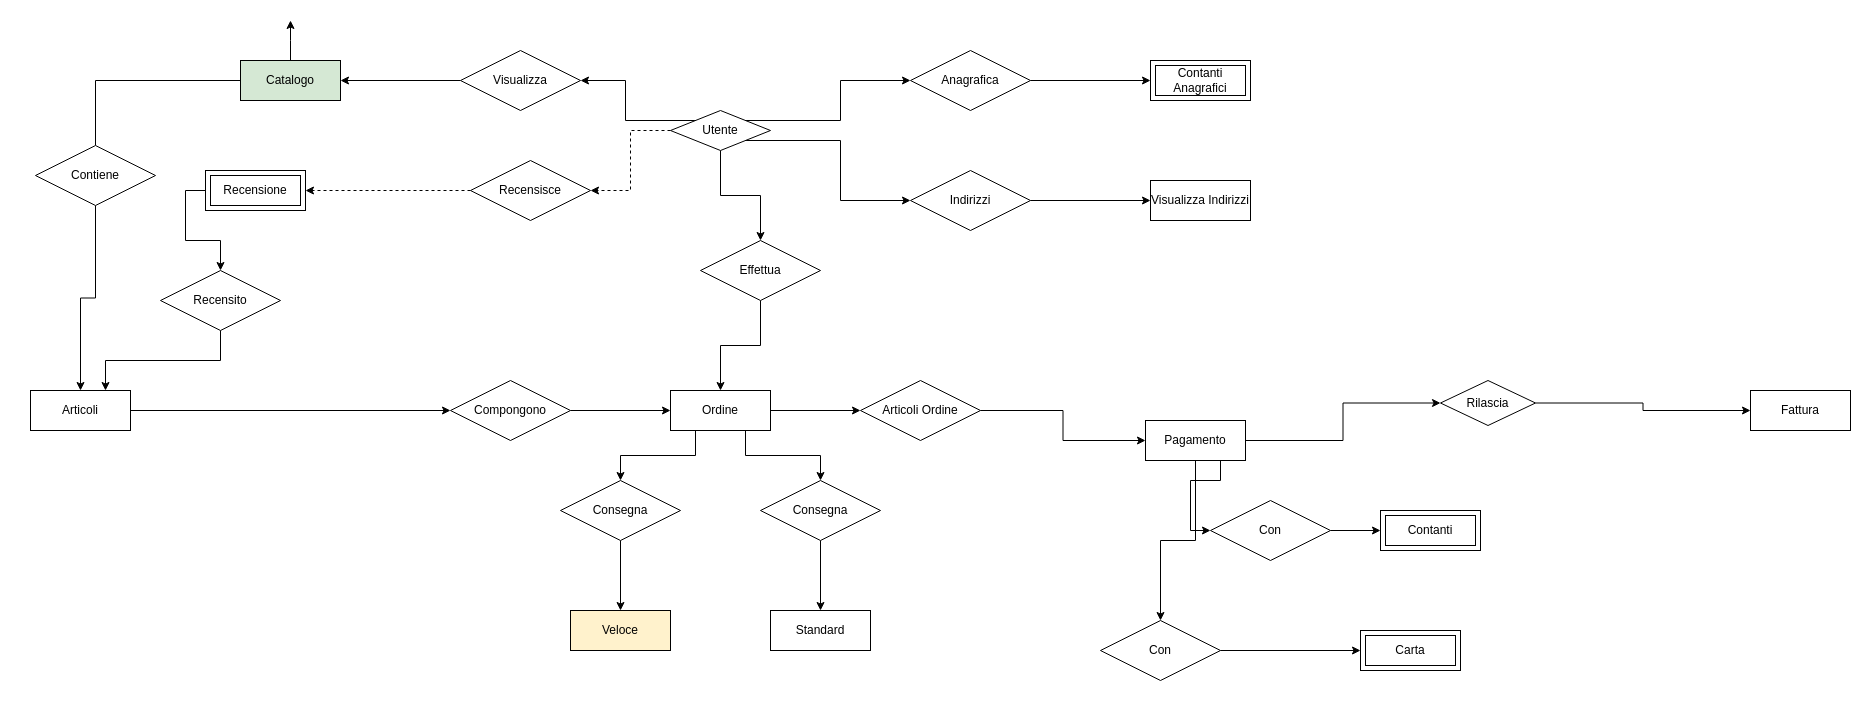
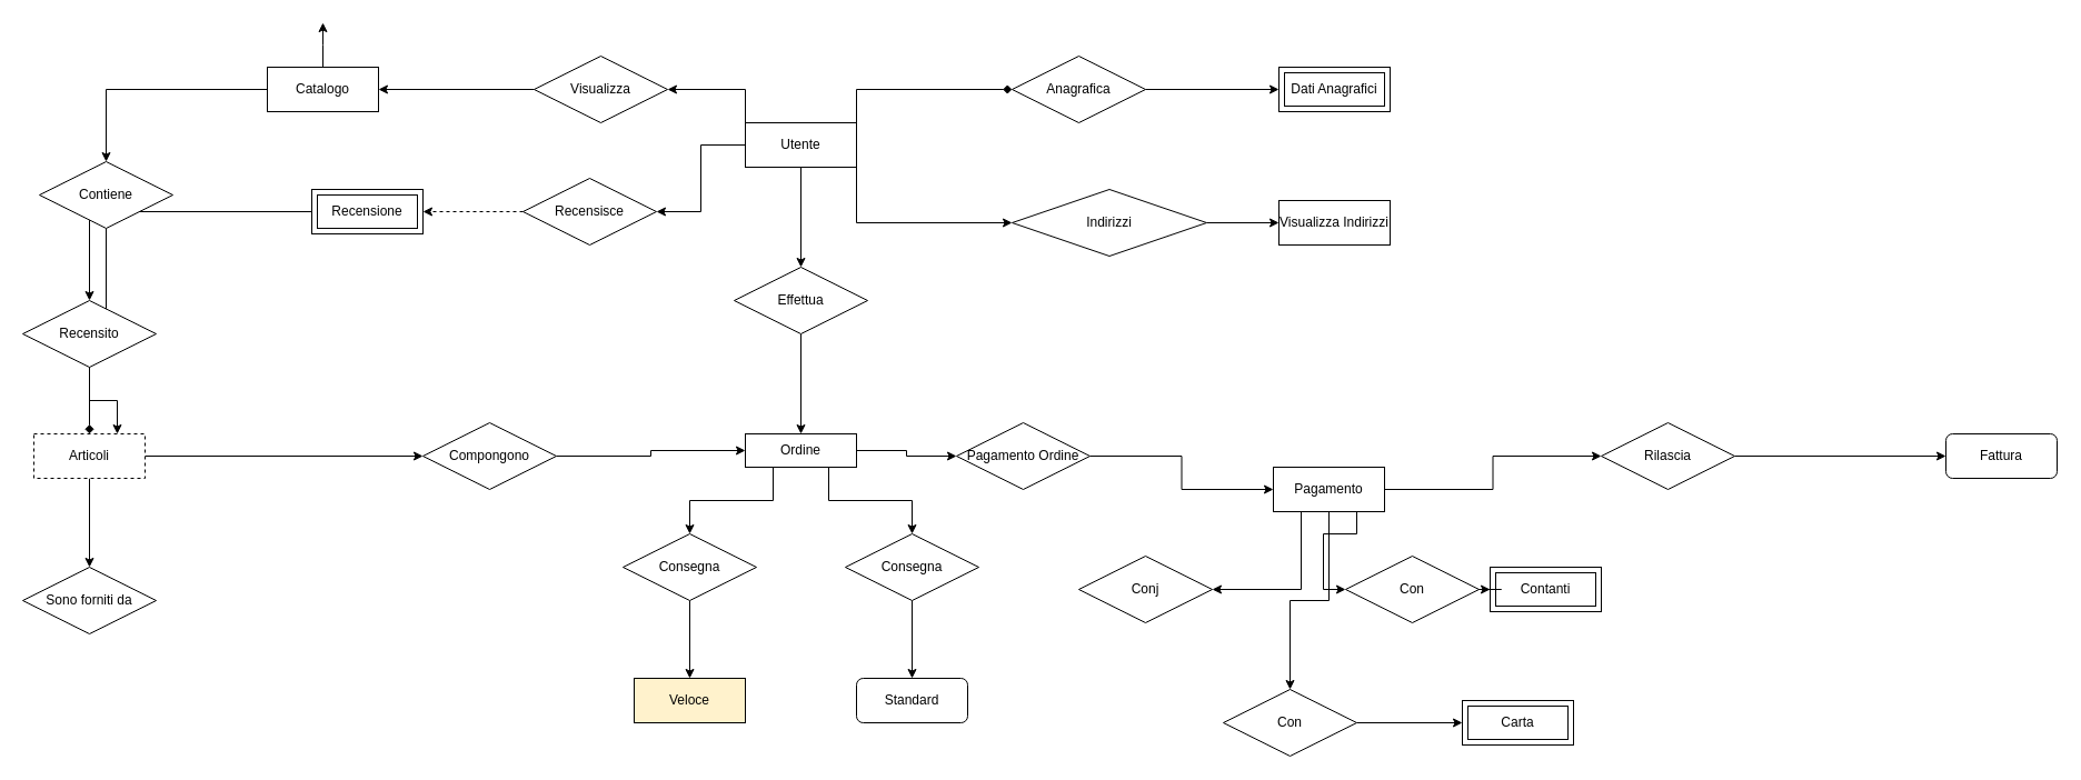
- <mxCell id="30" value="Catalogo" style="whiteSpace=wrap;html=1;align=center;fillColor=#d5e8d4;" vertex="1" parent="1"><mxGeometry x="240" y="60" width="100" height="40" as="geometry" /></mxCell>
+ <mxCell id="30" value="Catalogo" style="whiteSpace=wrap;html=1;align=center;" vertex="1" parent="1"><mxGeometry x="240" y="60" width="100" height="40" as="geometry" /></mxCell>
- <mxCell id="35" value="Visualizza" style="shape=rhombus;perimeter=rhombusPerimeter;whiteSpace=wrap;html=1;align=center;" vertex="1" parent="1"><mxGeometry x="460" y="50" width="120" height="60" as="geometry" /></mxCell>
+ <mxCell id="35" value="Visualizza" style="shape=rhombus;perimeter=rhombusPerimeter;whiteSpace=wrap;html=1;align=center;" vertex="1" parent="1"><mxGeometry x="480" y="50" width="120" height="60" as="geometry" /></mxCell>
- <mxCell id="2" style="edgeStyle=orthogonalEdgeStyle;rounded=0;orthogonalLoop=1;jettySize=auto;html=1;exitX=1;exitY=0;exitDx=0;exitDy=0;entryX=0;entryY=0.5;entryDx=0;entryDy=0;" edge="1" parent="1" source="7" target="57"><mxGeometry relative="1" as="geometry" /></mxCell>
+ <mxCell id="2" style="edgeStyle=orthogonalEdgeStyle;rounded=0;orthogonalLoop=1;jettySize=auto;html=1;exitX=1;exitY=0;exitDx=0;exitDy=0;entryX=0;entryY=0.5;entryDx=0;entryDy=0;endArrow=diamond;" edge="1" parent="1" source="7" target="57"><mxGeometry relative="1" as="geometry" /></mxCell>
- <mxCell id="23" value="Contanti Anagrafici" style="shape=ext;margin=3;double=1;whiteSpace=wrap;html=1;align=center;fontFamily=Helvetica;fontSize=12;fontColor=default;strokeColor=default;fillColor=default;" vertex="1" parent="1"><mxGeometry x="1150" y="60" width="100" height="40" as="geometry" /></mxCell>
+ <mxCell id="23" value="Dati Anagrafici" style="shape=ext;margin=3;double=1;whiteSpace=wrap;html=1;align=center;fontFamily=Helvetica;fontSize=12;fontColor=default;strokeColor=default;fillColor=default;" vertex="1" parent="1"><mxGeometry x="1150" y="60" width="100" height="40" as="geometry" /></mxCell>
- <mxCell id="7" value="Utente" style="rhombus;whiteSpace=wrap;html=1;align=center;" vertex="1" parent="1"><mxGeometry x="670" y="110" width="100" height="40" as="geometry" /></mxCell>
+ <mxCell id="7" value="Utente" style="whiteSpace=wrap;html=1;align=center;" vertex="1" parent="1"><mxGeometry x="670" y="110" width="100" height="40" as="geometry" /></mxCell>
- <mxCell id="28" style="edgeStyle=orthogonalEdgeStyle;rounded=0;orthogonalLoop=1;jettySize=auto;html=1;exitX=0;exitY=0.5;exitDx=0;exitDy=0;endArrow=none;" edge="1" parent="1" source="30" target="40"><mxGeometry relative="1" as="geometry" /></mxCell>
+ <mxCell id="28" style="edgeStyle=orthogonalEdgeStyle;rounded=0;orthogonalLoop=1;jettySize=auto;html=1;exitX=0;exitY=0.5;exitDx=0;exitDy=0;" edge="1" parent="1" source="30" target="40"><mxGeometry relative="1" as="geometry" /></mxCell>
- <mxCell id="5" style="edgeStyle=orthogonalEdgeStyle;rounded=0;orthogonalLoop=1;jettySize=auto;html=1;exitX=0;exitY=0.5;exitDx=0;exitDy=0;entryX=1;entryY=0.5;entryDx=0;entryDy=0;dashed=1;" edge="1" parent="1" source="7" target="33"><mxGeometry relative="1" as="geometry" /></mxCell>
+ <mxCell id="5" style="edgeStyle=orthogonalEdgeStyle;rounded=0;orthogonalLoop=1;jettySize=auto;html=1;exitX=0;exitY=0.5;exitDx=0;exitDy=0;entryX=1;entryY=0.5;entryDx=0;entryDy=0;" edge="1" parent="1" source="7" target="33"><mxGeometry relative="1" as="geometry" /></mxCell>
- <mxCell id="26" value="Recensione" style="shape=ext;margin=3;double=1;whiteSpace=wrap;html=1;align=center;fontFamily=Helvetica;fontSize=12;fontColor=default;strokeColor=default;fillColor=default;" vertex="1" parent="1"><mxGeometry x="205" y="170" width="100" height="40" as="geometry" /></mxCell>
+ <mxCell id="26" value="Recensione" style="shape=ext;margin=3;double=1;whiteSpace=wrap;html=1;align=center;fontFamily=Helvetica;fontSize=12;fontColor=default;strokeColor=default;fillColor=default;" vertex="1" parent="1"><mxGeometry x="280" y="170" width="100" height="40" as="geometry" /></mxCell>
- <mxCell id="55" value="Indirizzi" style="shape=rhombus;perimeter=rhombusPerimeter;whiteSpace=wrap;html=1;align=center;" vertex="1" parent="1"><mxGeometry x="910" y="170" width="120" height="60" as="geometry" /></mxCell>
+ <mxCell id="55" value="Indirizzi" style="shape=rhombus;perimeter=rhombusPerimeter;whiteSpace=wrap;html=1;align=center;" vertex="1" parent="1"><mxGeometry x="910" y="170" width="175" height="60" as="geometry" /></mxCell>
- <mxCell id="37" value="Effettua" style="shape=rhombus;perimeter=rhombusPerimeter;whiteSpace=wrap;html=1;align=center;" vertex="1" parent="1"><mxGeometry x="700" y="240" width="120" height="60" as="geometry" /></mxCell>
+ <mxCell id="37" value="Effettua" style="shape=rhombus;perimeter=rhombusPerimeter;whiteSpace=wrap;html=1;align=center;" vertex="1" parent="1"><mxGeometry x="660" y="240" width="120" height="60" as="geometry" /></mxCell>
- <mxCell id="59" value="Recensito" style="shape=rhombus;perimeter=rhombusPerimeter;whiteSpace=wrap;html=1;align=center;" vertex="1" parent="1"><mxGeometry x="160" y="270" width="120" height="60" as="geometry" /></mxCell>
+ <mxCell id="59" value="Recensito" style="shape=rhombus;perimeter=rhombusPerimeter;whiteSpace=wrap;html=1;align=center;" vertex="1" parent="1"><mxGeometry x="20" y="270" width="120" height="60" as="geometry" /></mxCell>
- <mxCell id="39" style="edgeStyle=orthogonalEdgeStyle;rounded=0;orthogonalLoop=1;jettySize=auto;html=1;exitX=0.5;exitY=1;exitDx=0;exitDy=0;" edge="1" parent="1" source="40" target="22"><mxGeometry relative="1" as="geometry" /></mxCell>
+ <mxCell id="39" style="edgeStyle=orthogonalEdgeStyle;rounded=0;orthogonalLoop=1;jettySize=auto;html=1;exitX=0.5;exitY=1;exitDx=0;exitDy=0;endArrow=diamond;" edge="1" parent="1" source="40" target="22"><mxGeometry relative="1" as="geometry" /></mxCell>
- <mxCell id="44" value="Rilascia" style="shape=rhombus;perimeter=rhombusPerimeter;whiteSpace=wrap;html=1;align=center;" vertex="1" parent="1"><mxGeometry x="1440" y="380" width="95" height="45" as="geometry" /></mxCell>
+ <mxCell id="44" value="Rilascia" style="shape=rhombus;perimeter=rhombusPerimeter;whiteSpace=wrap;html=1;align=center;" vertex="1" parent="1"><mxGeometry x="1440" y="380" width="120" height="60" as="geometry" /></mxCell>
- <mxCell id="22" value="Articoli" style="whiteSpace=wrap;html=1;align=center;" vertex="1" parent="1"><mxGeometry x="30" y="390" width="100" height="40" as="geometry" /></mxCell>
+ <mxCell id="22" value="Articoli" style="whiteSpace=wrap;html=1;align=center;dashed=1;" vertex="1" parent="1"><mxGeometry x="30" y="390" width="100" height="40" as="geometry" /></mxCell>
- <mxCell id="42" value="Compongono" style="shape=rhombus;perimeter=rhombusPerimeter;whiteSpace=wrap;html=1;align=center;" vertex="1" parent="1"><mxGeometry x="450" y="380" width="120" height="60" as="geometry" /></mxCell>
+ <mxCell id="42" value="Compongono" style="shape=rhombus;perimeter=rhombusPerimeter;whiteSpace=wrap;html=1;align=center;" vertex="1" parent="1"><mxGeometry x="380" y="380" width="120" height="60" as="geometry" /></mxCell>
- <mxCell id="11" value="Ordine" style="whiteSpace=wrap;html=1;align=center;" vertex="1" parent="1"><mxGeometry x="670" y="390" width="100" height="40" as="geometry" /></mxCell>
+ <mxCell id="11" value="Ordine" style="whiteSpace=wrap;html=1;align=center;" vertex="1" parent="1"><mxGeometry x="670" y="390" width="100" height="30" as="geometry" /></mxCell>
- <mxCell id="61" value="Articoli Ordine" style="shape=rhombus;perimeter=rhombusPerimeter;whiteSpace=wrap;html=1;align=center;" vertex="1" parent="1"><mxGeometry x="860" y="380" width="120" height="60" as="geometry" /></mxCell>
+ <mxCell id="61" value="Pagamento Ordine" style="shape=rhombus;perimeter=rhombusPerimeter;whiteSpace=wrap;html=1;align=center;" vertex="1" parent="1"><mxGeometry x="860" y="380" width="120" height="60" as="geometry" /></mxCell>
- <mxCell id="31" value="Fattura" style="whiteSpace=wrap;html=1;align=center;" vertex="1" parent="1"><mxGeometry x="1750" y="390" width="100" height="40" as="geometry" /></mxCell>
+ <mxCell id="31" value="Fattura" style="whiteSpace=wrap;html=1;align=center;rounded=1;" vertex="1" parent="1"><mxGeometry x="1750" y="390" width="100" height="40" as="geometry" /></mxCell>
+ <mxCell id="20" value="" style="edgeStyle=orthogonalEdgeStyle;rounded=0;orthogonalLoop=1;jettySize=auto;html=1;" edge="1" parent="1" source="22" target="38"><mxGeometry relative="1" as="geometry" /></mxCell>
+ <mxCell id="49" value="Conj" style="shape=rhombus;perimeter=rhombusPerimeter;whiteSpace=wrap;html=1;align=center;" vertex="1" parent="1"><mxGeometry x="970" y="500" width="120" height="60" as="geometry" /></mxCell>
+ <mxCell id="15" style="edgeStyle=orthogonalEdgeStyle;rounded=0;orthogonalLoop=1;jettySize=auto;html=1;exitX=0.25;exitY=1;exitDx=0;exitDy=0;entryX=1;entryY=0.5;entryDx=0;entryDy=0;" edge="1" parent="1" source="16" target="49"><mxGeometry relative="1" as="geometry" /></mxCell>
- <mxCell id="27" value="Contanti" style="shape=ext;margin=3;double=1;whiteSpace=wrap;html=1;align=center;fontFamily=Helvetica;fontSize=12;fontColor=default;strokeColor=default;fillColor=default;" vertex="1" parent="1"><mxGeometry x="1380" y="510" width="100" height="40" as="geometry" /></mxCell>
+ <mxCell id="27" value="Contanti" style="shape=ext;margin=3;double=1;whiteSpace=wrap;html=1;align=center;fontFamily=Helvetica;fontSize=12;fontColor=default;strokeColor=default;fillColor=default;" vertex="1" parent="1"><mxGeometry x="1340" y="510" width="100" height="40" as="geometry" /></mxCell>
+ <mxCell id="38" value="Sono forniti da" style="shape=rhombus;perimeter=rhombusPerimeter;whiteSpace=wrap;html=1;align=center;" vertex="1" parent="1"><mxGeometry x="20" y="510" width="120" height="60" as="geometry" /></mxCell>
- <mxCell id="17" value="Standard" style="whiteSpace=wrap;html=1;align=center;" vertex="1" parent="1"><mxGeometry x="770" y="610" width="100" height="40" as="geometry" /></mxCell>
+ <mxCell id="17" value="Standard" style="whiteSpace=wrap;html=1;align=center;rounded=1;" vertex="1" parent="1"><mxGeometry x="770" y="610" width="100" height="40" as="geometry" /></mxCell>
- <mxCell id="24" value="Carta" style="shape=ext;margin=3;double=1;whiteSpace=wrap;html=1;align=center;fontFamily=Helvetica;fontSize=12;fontColor=default;strokeColor=default;fillColor=default;" vertex="1" parent="1"><mxGeometry x="1360" y="630" width="100" height="40" as="geometry" /></mxCell>
+ <mxCell id="24" value="Carta" style="shape=ext;margin=3;double=1;whiteSpace=wrap;html=1;align=center;fontFamily=Helvetica;fontSize=12;fontColor=default;strokeColor=default;fillColor=default;" vertex="1" parent="1"><mxGeometry x="1315" y="630" width="100" height="40" as="geometry" /></mxCell>
